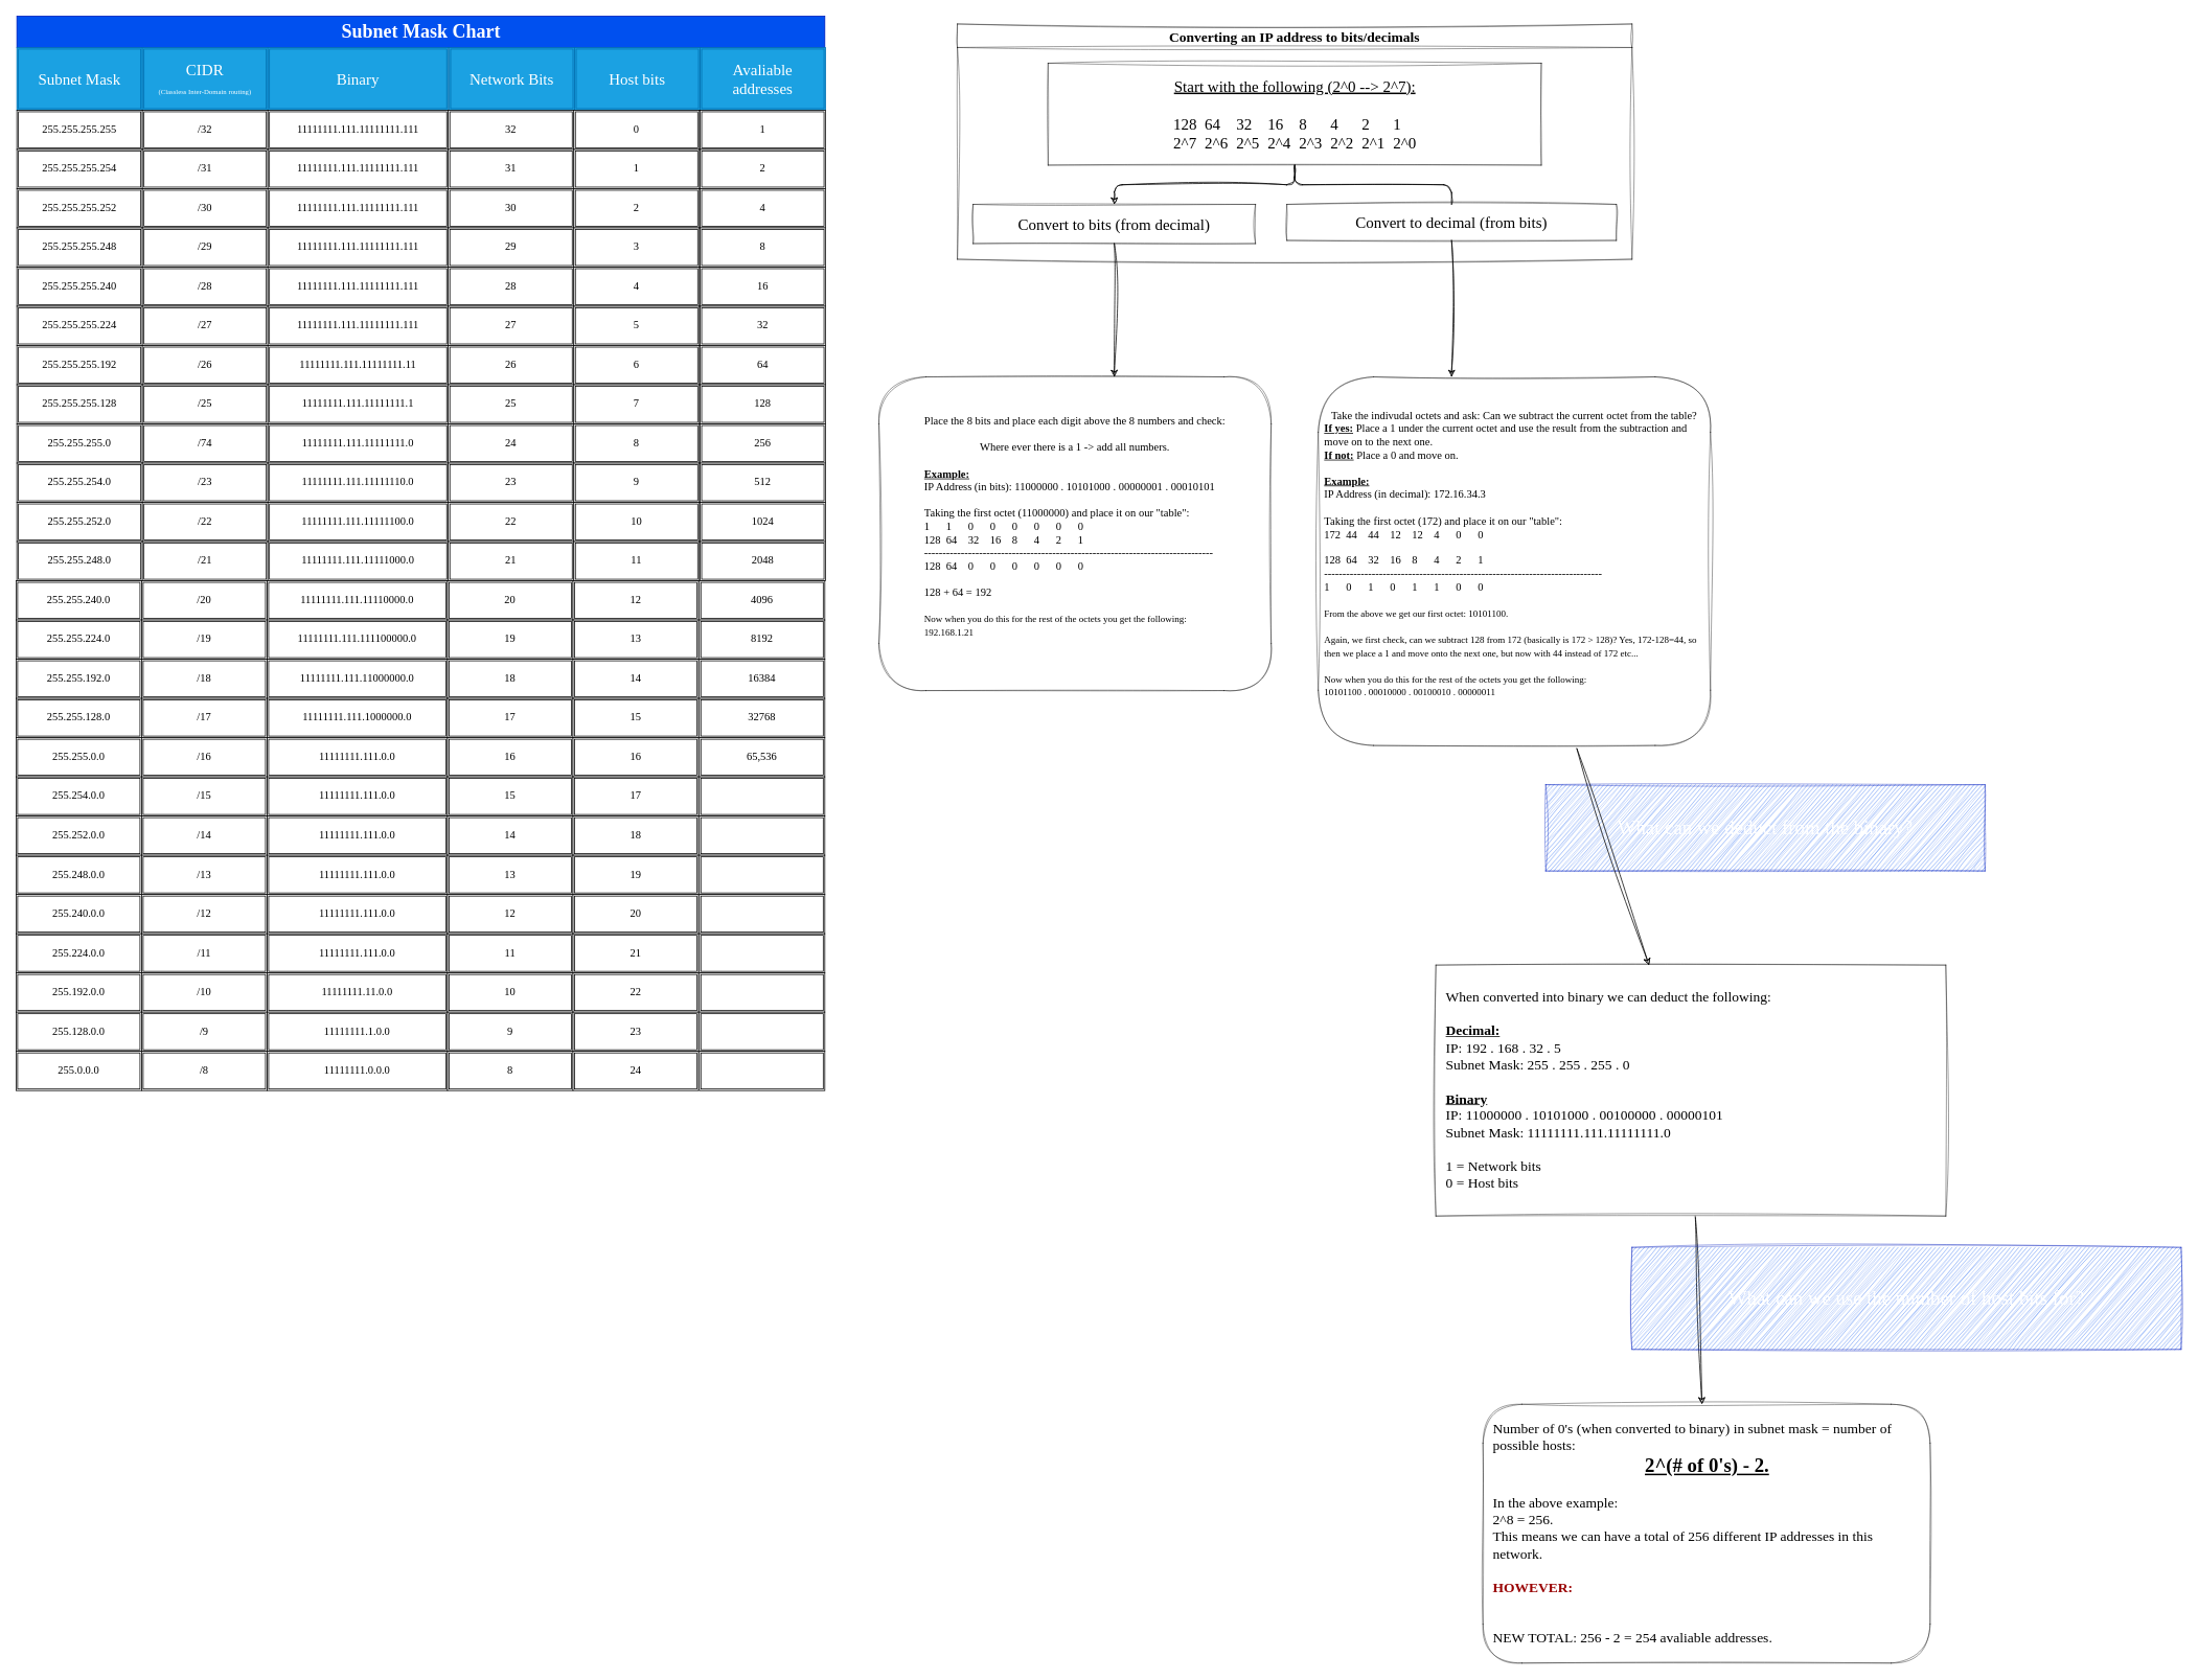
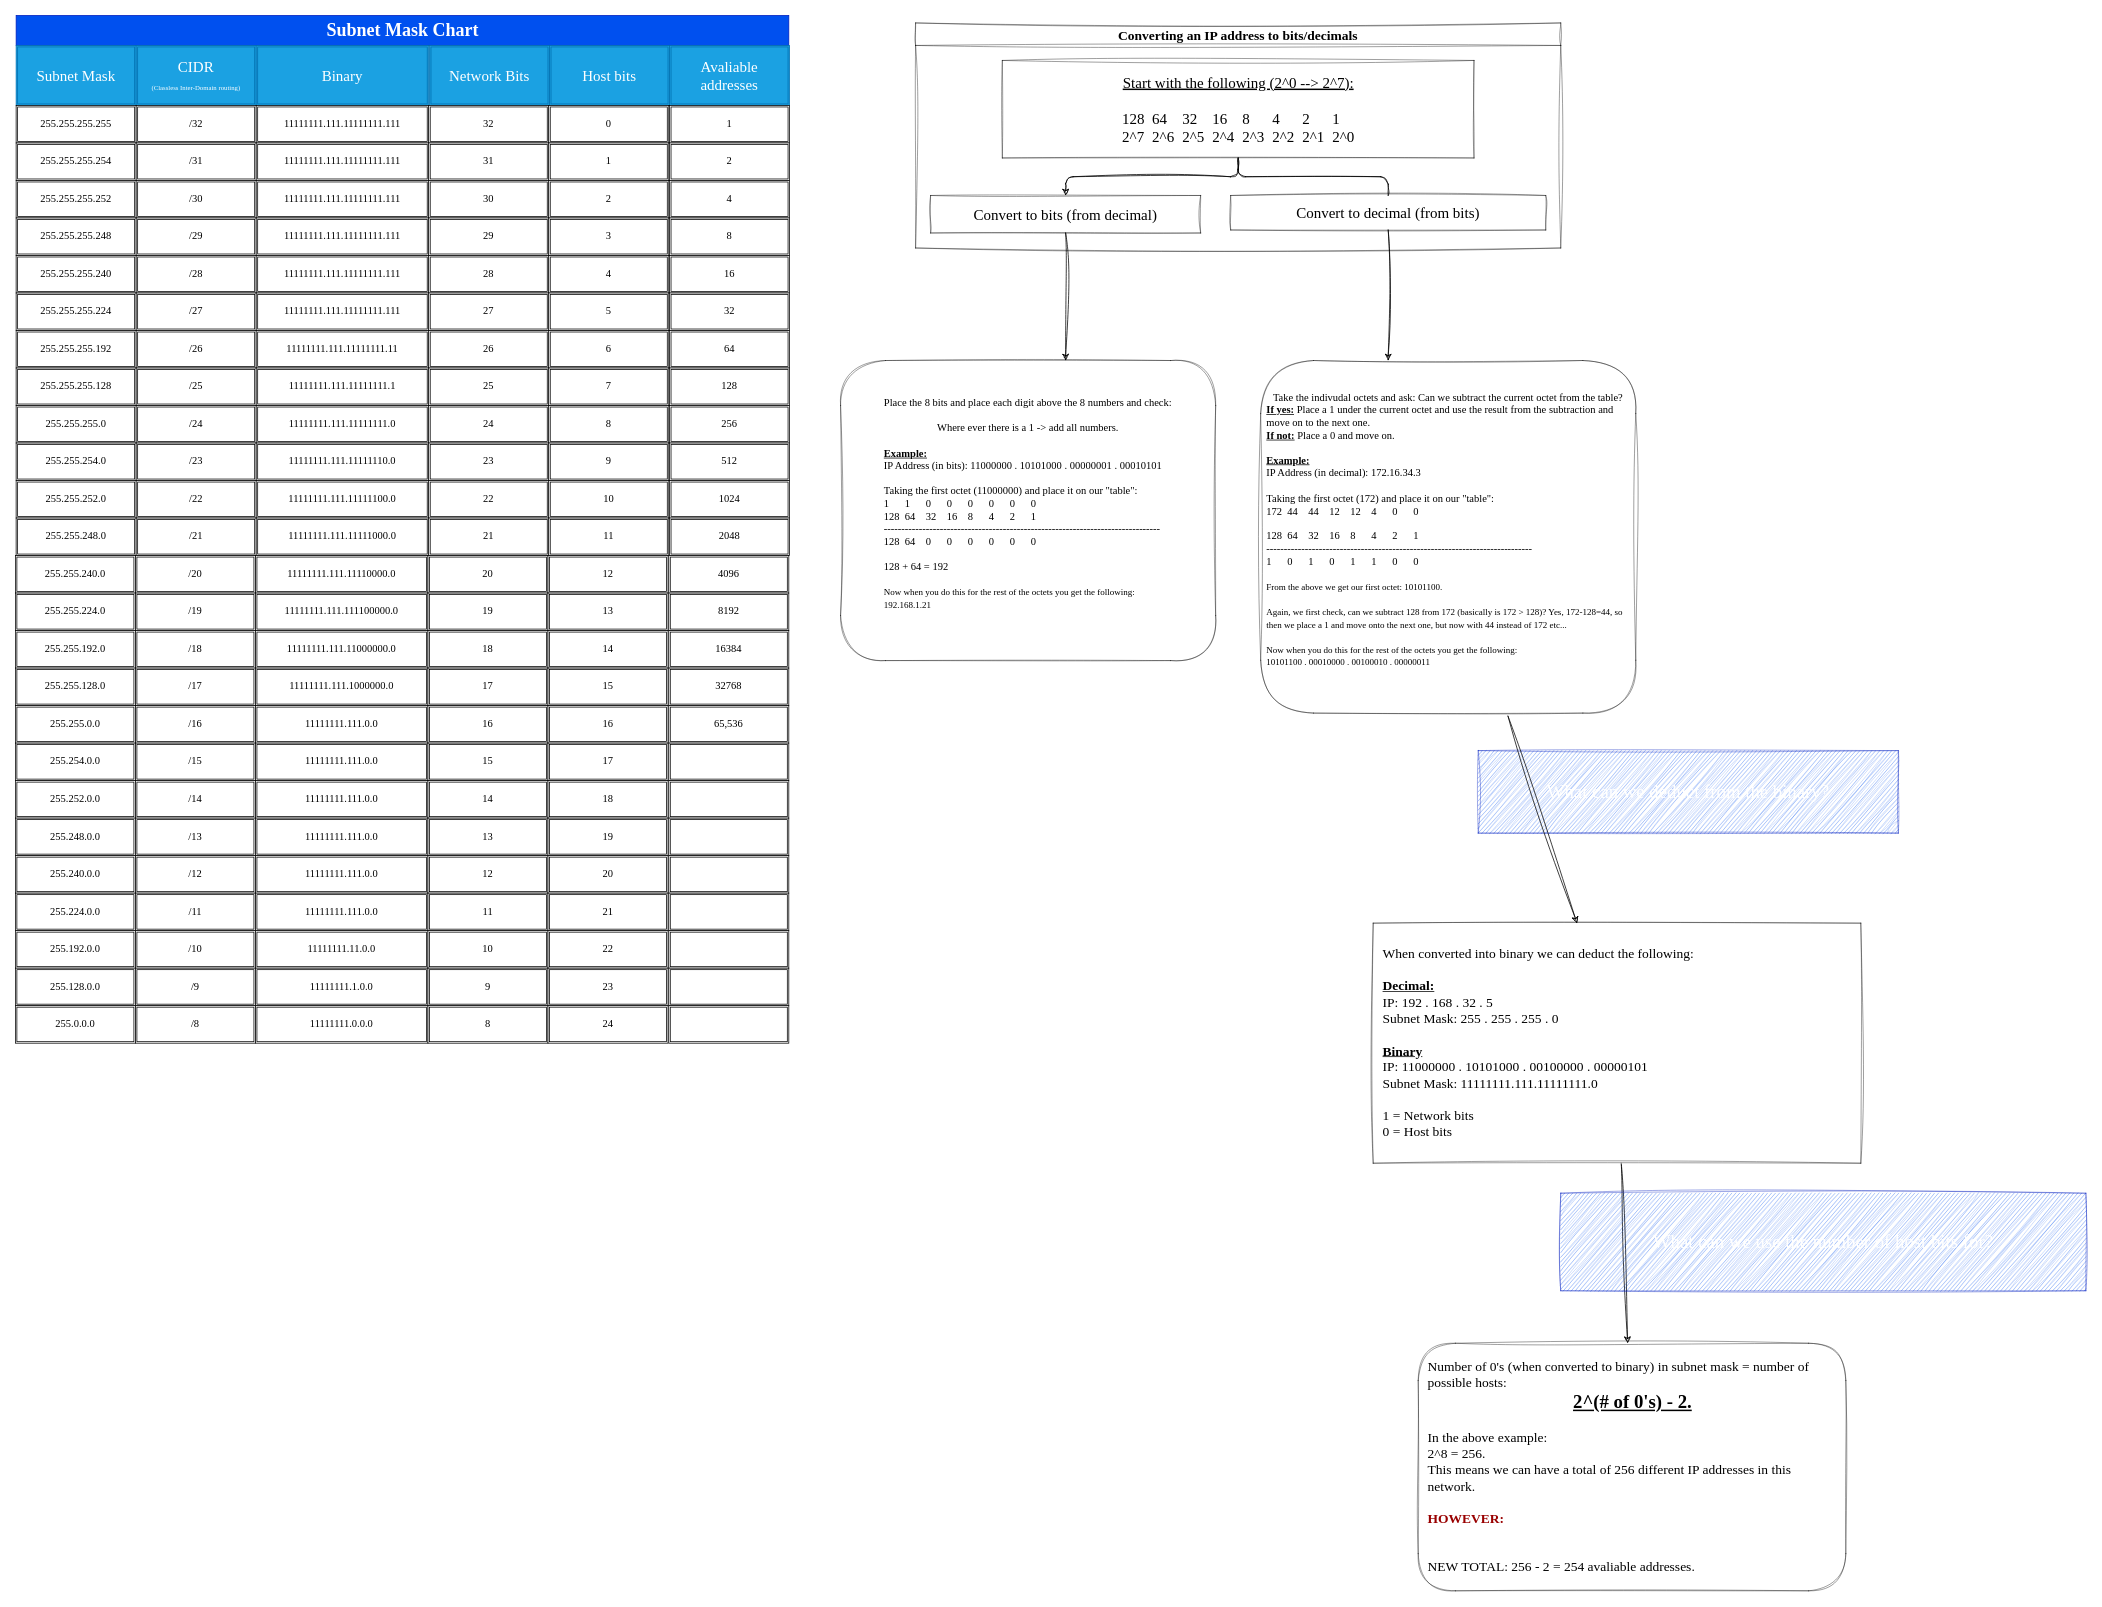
- <mxCell id="76" value="/74" style="shape=ext;double=1;rounded=0;whiteSpace=wrap;html=1;hachureGap=4;fontFamily=Architects Daughter;fontSource=https%3A%2F%2Ffonts.googleapis.com%2Fcss%3Ffamily%3DArchitects%2BDaughter;fontSize=14;" vertex="1" parent="19"><mxGeometry x="161" y="520" width="160" height="50" as="geometry" /></mxCell>
+ <mxCell id="76" value="/24" style="shape=ext;double=1;rounded=0;whiteSpace=wrap;html=1;hachureGap=4;fontFamily=Architects Daughter;fontSource=https%3A%2F%2Ffonts.googleapis.com%2Fcss%3Ffamily%3DArchitects%2BDaughter;fontSize=14;" vertex="1" parent="19"><mxGeometry x="161" y="520" width="160" height="50" as="geometry" /></mxCell>
